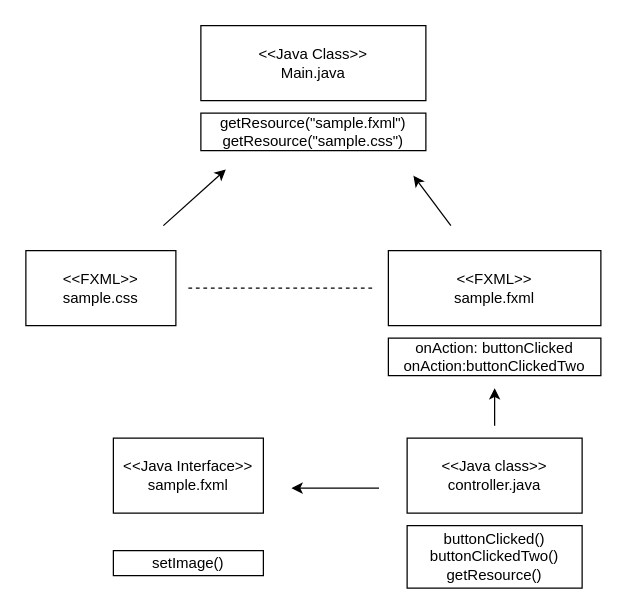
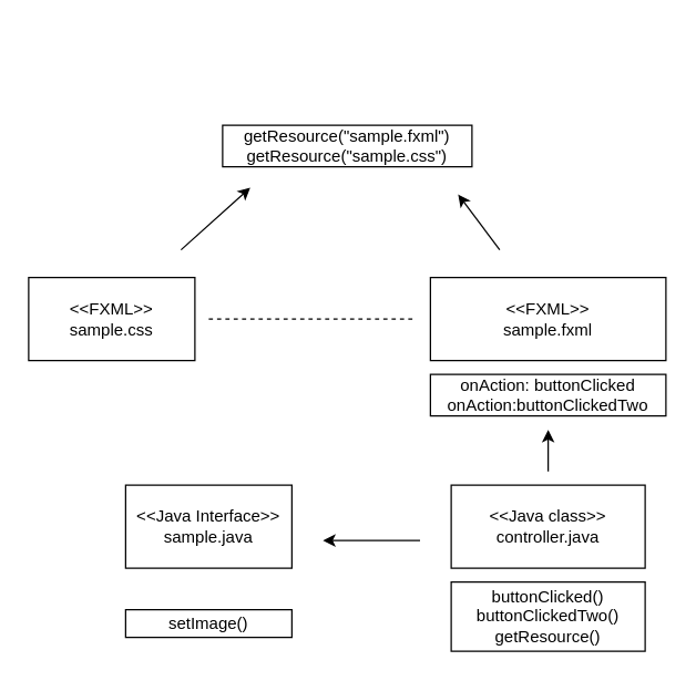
- <mxCell id="2" value="&amp;lt;&amp;lt;Java Class&amp;gt;&amp;gt;&lt;br&gt;Main.java" style="rounded=0;whiteSpace=wrap;html=1;" vertex="1" parent="1"><mxGeometry x="160" y="20" width="180" height="60" as="geometry" /></mxCell>
- <mxCell id="13" value="&amp;lt;&amp;lt;Java Interface&amp;gt;&amp;gt;&lt;br&gt;sample.fxml" style="rounded=0;whiteSpace=wrap;html=1;" vertex="1" parent="1"><mxGeometry x="90" y="350" width="120" height="60" as="geometry" /></mxCell>
+ <mxCell id="13" value="&amp;lt;&amp;lt;Java Interface&amp;gt;&amp;gt;&lt;br&gt;sample.java" style="rounded=0;whiteSpace=wrap;html=1;" vertex="1" parent="1"><mxGeometry x="90" y="350" width="120" height="60" as="geometry" /></mxCell>
